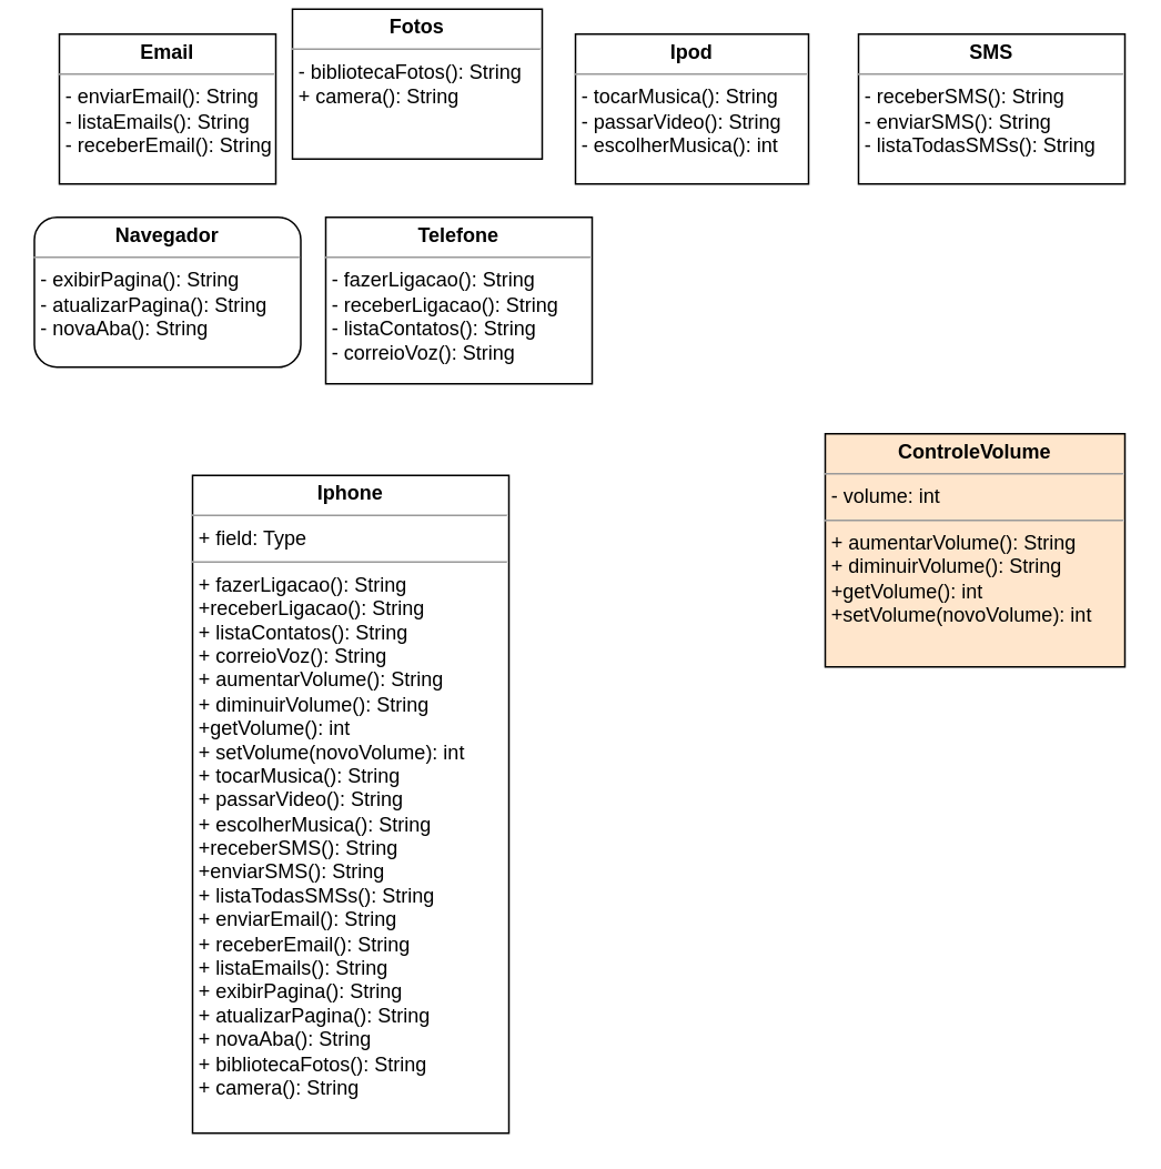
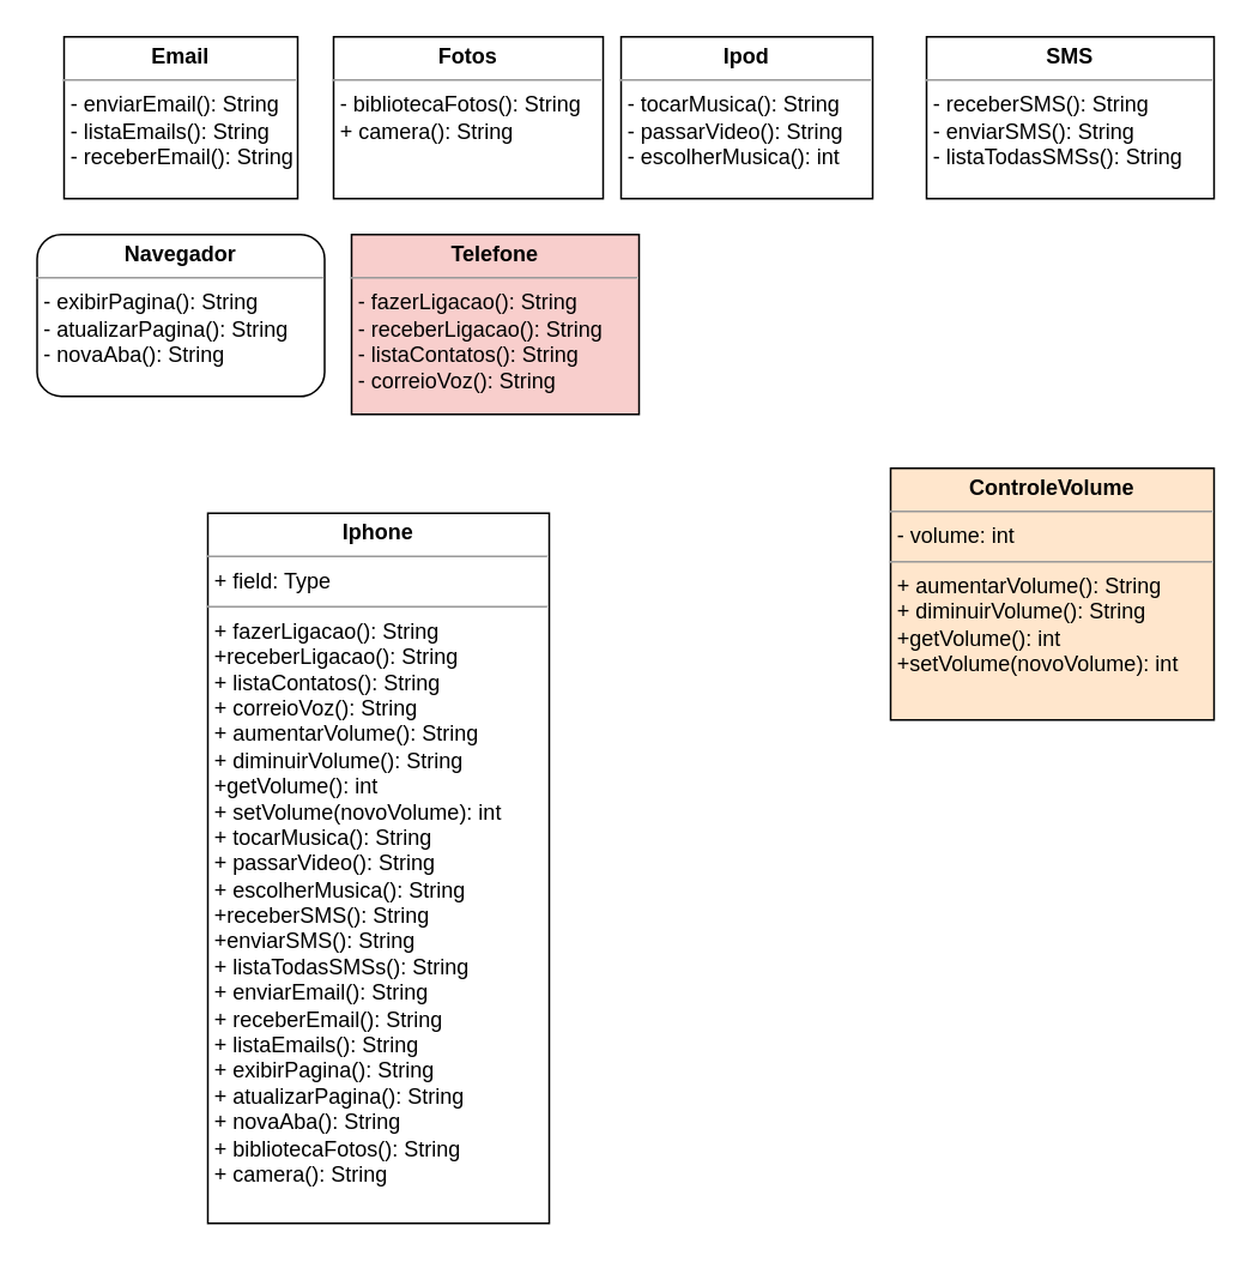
- <mxCell id="5" value="&lt;p style=&quot;margin:0px;margin-top:4px;text-align:center;&quot;&gt;&lt;b&gt;Fotos&lt;/b&gt;&lt;/p&gt;&lt;hr size=&quot;1&quot;&gt;&lt;p style=&quot;margin:0px;margin-left:4px;&quot;&gt;&lt;/p&gt;&lt;p style=&quot;margin:0px;margin-left:4px;&quot;&gt;- bibliotecaFotos(): String&lt;/p&gt;&lt;p style=&quot;margin:0px;margin-left:4px;&quot;&gt;+ camera(): String&lt;/p&gt;" style="verticalAlign=top;align=left;overflow=fill;fontSize=12;fontFamily=Helvetica;html=1;whiteSpace=wrap;" vertex="1" parent="1"><mxGeometry x="175" y="5" width="150" height="90" as="geometry" /></mxCell>
+ <mxCell id="5" value="&lt;p style=&quot;margin:0px;margin-top:4px;text-align:center;&quot;&gt;&lt;b&gt;Fotos&lt;/b&gt;&lt;/p&gt;&lt;hr size=&quot;1&quot;&gt;&lt;p style=&quot;margin:0px;margin-left:4px;&quot;&gt;&lt;/p&gt;&lt;p style=&quot;margin:0px;margin-left:4px;&quot;&gt;- bibliotecaFotos(): String&lt;/p&gt;&lt;p style=&quot;margin:0px;margin-left:4px;&quot;&gt;+ camera(): String&lt;/p&gt;" style="verticalAlign=top;align=left;overflow=fill;fontSize=12;fontFamily=Helvetica;html=1;whiteSpace=wrap;" vertex="1" parent="1"><mxGeometry x="185" y="20" width="150" height="90" as="geometry" /></mxCell>
- <mxCell id="8" value="&lt;p style=&quot;margin:0px;margin-top:4px;text-align:center;&quot;&gt;&lt;b&gt;Telefone&lt;/b&gt;&lt;/p&gt;&lt;hr size=&quot;1&quot;&gt;&lt;p style=&quot;margin:0px;margin-left:4px;&quot;&gt;&lt;/p&gt;&lt;p style=&quot;margin:0px;margin-left:4px;&quot;&gt;- fazerLigacao(): String&lt;/p&gt;&lt;p style=&quot;margin:0px;margin-left:4px;&quot;&gt;- receberLigacao(): String&lt;/p&gt;&lt;p style=&quot;margin:0px;margin-left:4px;&quot;&gt;- listaContatos(): String&lt;/p&gt;&lt;p style=&quot;margin:0px;margin-left:4px;&quot;&gt;- correioVoz(): String&lt;/p&gt;" style="verticalAlign=top;align=left;overflow=fill;fontSize=12;fontFamily=Helvetica;html=1;whiteSpace=wrap;" vertex="1" parent="1"><mxGeometry x="195" y="130" width="160" height="100" as="geometry" /></mxCell>
+ <mxCell id="8" value="&lt;p style=&quot;margin:0px;margin-top:4px;text-align:center;&quot;&gt;&lt;b&gt;Telefone&lt;/b&gt;&lt;/p&gt;&lt;hr size=&quot;1&quot;&gt;&lt;p style=&quot;margin:0px;margin-left:4px;&quot;&gt;&lt;/p&gt;&lt;p style=&quot;margin:0px;margin-left:4px;&quot;&gt;- fazerLigacao(): String&lt;/p&gt;&lt;p style=&quot;margin:0px;margin-left:4px;&quot;&gt;- receberLigacao(): String&lt;/p&gt;&lt;p style=&quot;margin:0px;margin-left:4px;&quot;&gt;- listaContatos(): String&lt;/p&gt;&lt;p style=&quot;margin:0px;margin-left:4px;&quot;&gt;- correioVoz(): String&lt;/p&gt;" style="verticalAlign=top;align=left;overflow=fill;fontSize=12;fontFamily=Helvetica;html=1;whiteSpace=wrap;fillColor=#f8cecc;" vertex="1" parent="1"><mxGeometry x="195" y="130" width="160" height="100" as="geometry" /></mxCell>
